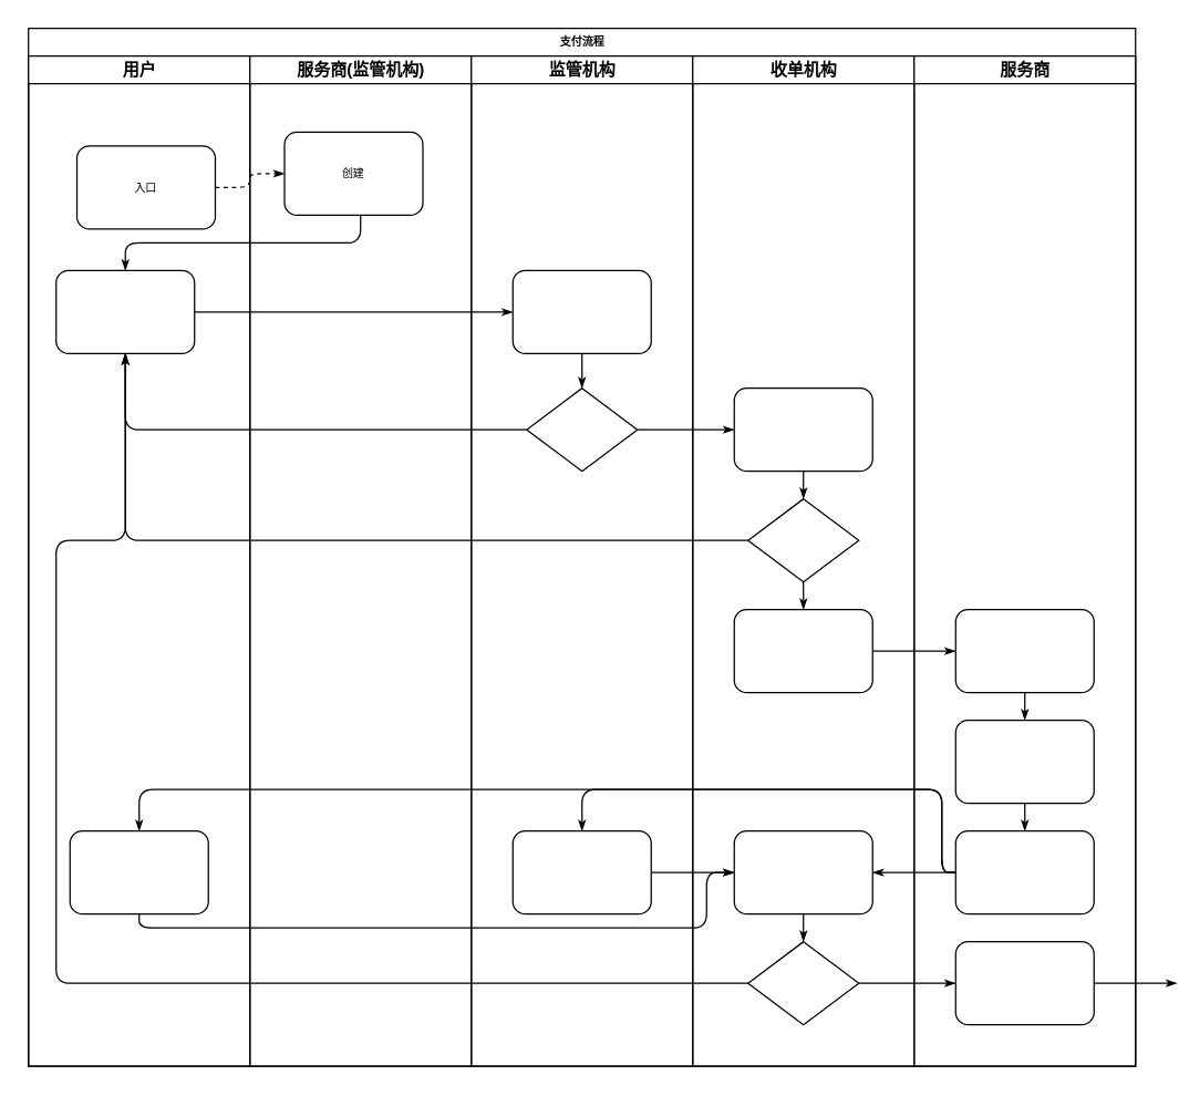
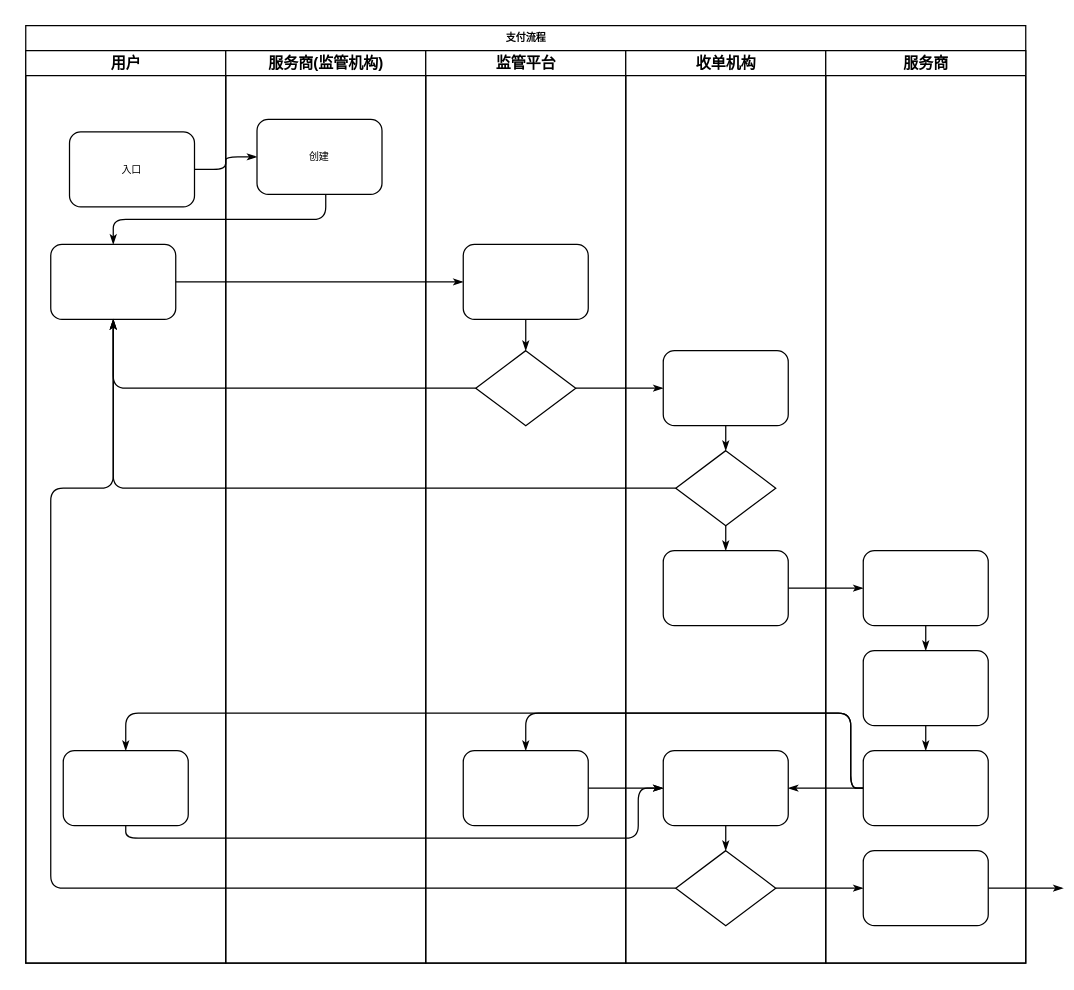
- <mxCell id="24" value="监管机构" style="swimlane;html=1;startSize=20;" parent="2" vertex="1"><mxGeometry x="320" y="20" width="160" height="730" as="geometry" /></mxCell>
+ <mxCell id="24" value="监管平台" style="swimlane;html=1;startSize=20;" parent="2" vertex="1"><mxGeometry x="320" y="20" width="160" height="730" as="geometry" /></mxCell>
- <mxCell id="7" style="edgeStyle=orthogonalEdgeStyle;rounded=1;html=1;labelBackgroundColor=none;startArrow=none;startFill=0;startSize=5;endArrow=classicThin;endFill=1;endSize=5;jettySize=auto;orthogonalLoop=1;strokeWidth=1;fontFamily=Verdana;fontSize=8;dashed=1;" parent="2" source="4" target="23" edge="1"><mxGeometry relative="1" as="geometry" /></mxCell>
+ <mxCell id="7" style="edgeStyle=orthogonalEdgeStyle;rounded=1;html=1;labelBackgroundColor=none;startArrow=none;startFill=0;startSize=5;endArrow=classicThin;endFill=1;endSize=5;jettySize=auto;orthogonalLoop=1;strokeWidth=1;fontFamily=Verdana;fontSize=8" parent="2" source="4" target="23" edge="1"><mxGeometry relative="1" as="geometry" /></mxCell>
